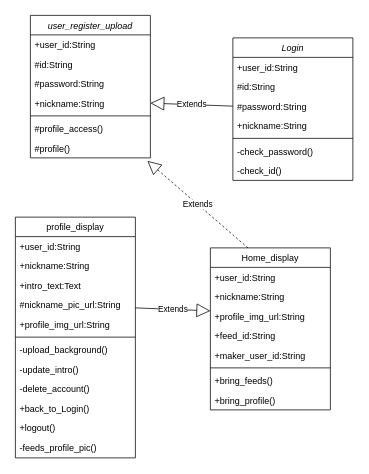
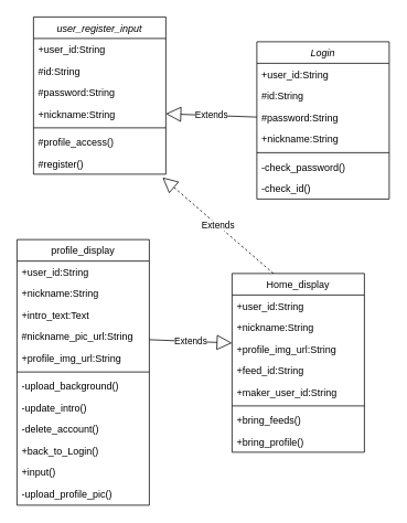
- <mxCell id="2" value="user_register_upload" style="swimlane;fontStyle=2;align=center;verticalAlign=top;childLayout=stackLayout;horizontal=1;startSize=26;horizontalStack=0;resizeParent=1;resizeLast=0;collapsible=1;marginBottom=0;rounded=0;shadow=0;strokeWidth=1;" vertex="1" parent="1"><mxGeometry x="40" y="20" width="160" height="190" as="geometry"><mxRectangle x="230" y="140" width="160" height="26" as="alternateBounds" /></mxGeometry></mxCell>
+ <mxCell id="2" value="user_register_input" style="swimlane;fontStyle=2;align=center;verticalAlign=top;childLayout=stackLayout;horizontal=1;startSize=26;horizontalStack=0;resizeParent=1;resizeLast=0;collapsible=1;marginBottom=0;rounded=0;shadow=0;strokeWidth=1;" vertex="1" parent="1"><mxGeometry x="40" y="20" width="160" height="190" as="geometry"><mxRectangle x="230" y="140" width="160" height="26" as="alternateBounds" /></mxGeometry></mxCell>
- <mxCell id="9" value="#profile()" style="text;align=left;verticalAlign=top;spacingLeft=4;spacingRight=4;overflow=hidden;rotatable=0;points=[[0,0.5],[1,0.5]];portConstraint=eastwest;" vertex="1" parent="2"><mxGeometry y="164" width="160" height="26" as="geometry" /></mxCell>
+ <mxCell id="9" value="#register()" style="text;align=left;verticalAlign=top;spacingLeft=4;spacingRight=4;overflow=hidden;rotatable=0;points=[[0,0.5],[1,0.5]];portConstraint=eastwest;" vertex="1" parent="2"><mxGeometry y="164" width="160" height="26" as="geometry" /></mxCell>
- <mxCell id="30" value="+logout()" style="text;align=left;verticalAlign=top;spacingLeft=4;spacingRight=4;overflow=hidden;rotatable=0;points=[[0,0.5],[1,0.5]];portConstraint=eastwest;rounded=0;shadow=0;html=0;" vertex="1" parent="19"><mxGeometry y="268" width="160" height="26" as="geometry" /></mxCell>
+ <mxCell id="30" value="+input()" style="text;align=left;verticalAlign=top;spacingLeft=4;spacingRight=4;overflow=hidden;rotatable=0;points=[[0,0.5],[1,0.5]];portConstraint=eastwest;rounded=0;shadow=0;html=0;" vertex="1" parent="19"><mxGeometry y="268" width="160" height="26" as="geometry" /></mxCell>
- <mxCell id="31" value="-feeds_profile_pic()" style="text;align=left;verticalAlign=top;spacingLeft=4;spacingRight=4;overflow=hidden;rotatable=0;points=[[0,0.5],[1,0.5]];portConstraint=eastwest;" vertex="1" parent="19"><mxGeometry y="294" width="160" height="26" as="geometry" /></mxCell>
+ <mxCell id="31" value="-upload_profile_pic()" style="text;align=left;verticalAlign=top;spacingLeft=4;spacingRight=4;overflow=hidden;rotatable=0;points=[[0,0.5],[1,0.5]];portConstraint=eastwest;" vertex="1" parent="19"><mxGeometry y="294" width="160" height="26" as="geometry" /></mxCell>
